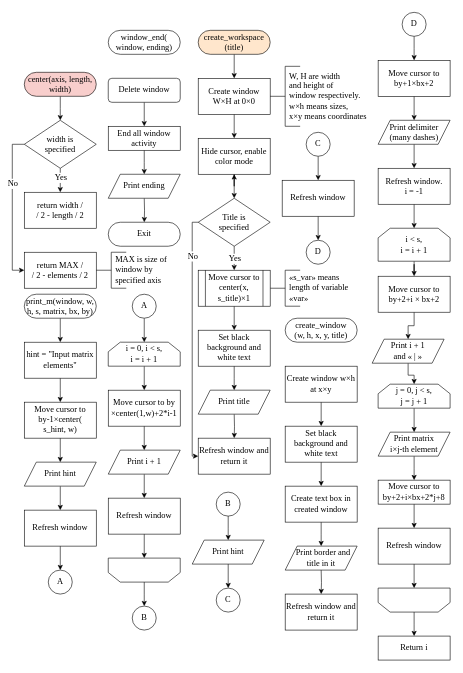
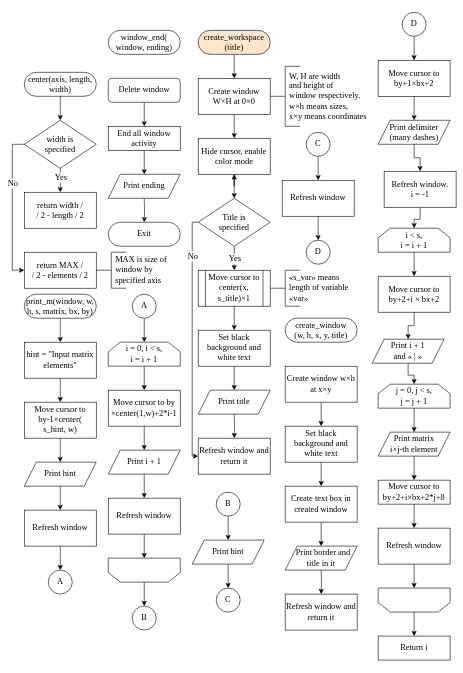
- <mxCell id="5" value="center(axis, length, width)" style="rounded=1;whiteSpace=wrap;html=1;arcSize=50;fontSize=14;fontFamily=Times New Roman;fillColor=#f8cecc;" vertex="1" parent="1"><mxGeometry x="40" y="120" width="120" height="40" as="geometry" /></mxCell>
+ <mxCell id="5" value="center(axis, length, width)" style="rounded=1;whiteSpace=wrap;html=1;arcSize=50;fontSize=14;fontFamily=Times New Roman;" vertex="1" parent="1"><mxGeometry x="40" y="120" width="120" height="40" as="geometry" /></mxCell>
- <mxCell id="96" value="&lt;div&gt;Refresh window.&lt;/div&gt;&lt;div&gt;i = -1&lt;br&gt;&lt;/div&gt;" style="rounded=0;whiteSpace=wrap;html=1;align=center;fontFamily=Times New Roman;fontSize=14;" vertex="1" parent="1"><mxGeometry x="630" y="280" width="120" height="60" as="geometry" /></mxCell>
+ <mxCell id="96" value="&lt;div&gt;Refresh window.&lt;/div&gt;&lt;div&gt;i = -1&lt;br&gt;&lt;/div&gt;" style="rounded=0;whiteSpace=wrap;html=1;align=center;fontFamily=Times New Roman;fontSize=14;" vertex="1" parent="1"><mxGeometry x="640" y="285" width="120" height="60" as="geometry" /></mxCell>
- <mxCell id="98" value="&lt;div&gt;i &amp;lt; s,&lt;/div&gt;&lt;div&gt;i = i + 1&lt;/div&gt;" style="shape=loopLimit;whiteSpace=wrap;html=1;fontFamily=Times New Roman;fontSize=14;strokeColor=default;fillColor=#FFFFFF;gradientColor=none;fontColor=default;labelBackgroundColor=default;align=center;" vertex="1" parent="1"><mxGeometry x="630" y="380" width="120" height="55" as="geometry" /></mxCell>
+ <mxCell id="98" value="&lt;div&gt;i &amp;lt; s,&lt;/div&gt;&lt;div&gt;i = i + 1&lt;/div&gt;" style="shape=loopLimit;whiteSpace=wrap;html=1;fontFamily=Times New Roman;fontSize=14;strokeColor=default;fillColor=#FFFFFF;gradientColor=none;fontColor=default;labelBackgroundColor=default;align=center;" vertex="1" parent="1"><mxGeometry x="630" y="380" width="120" height="40" as="geometry" /></mxCell>
